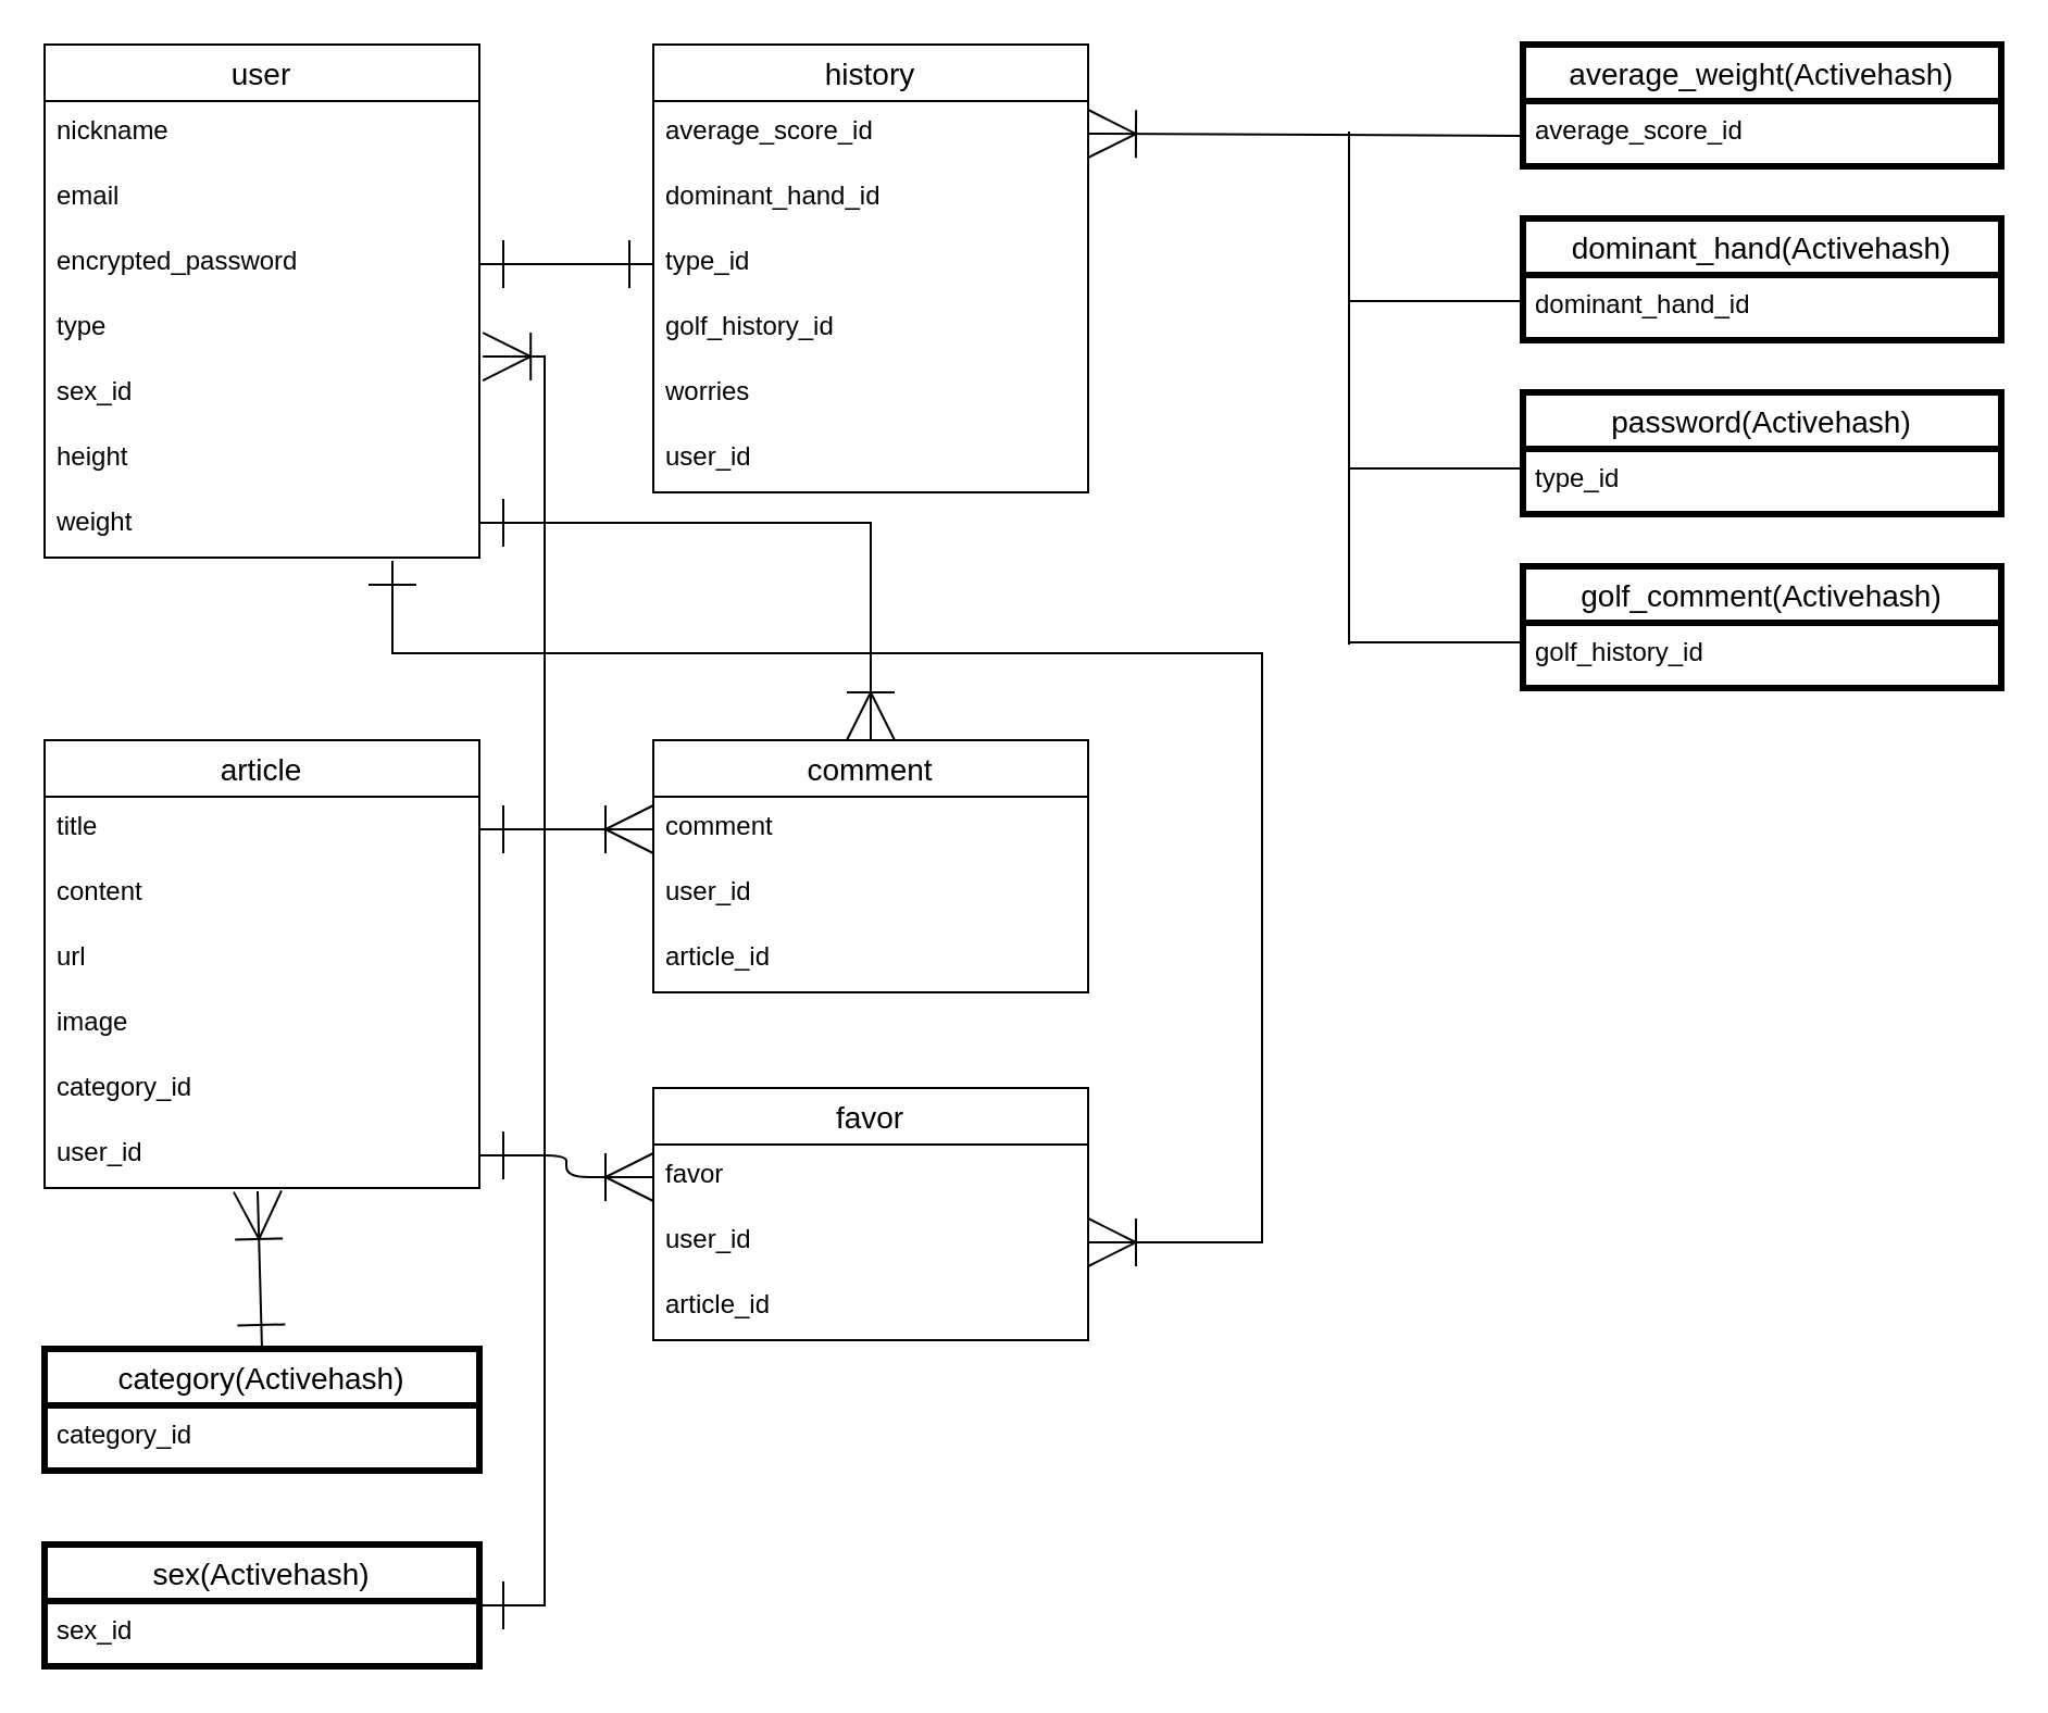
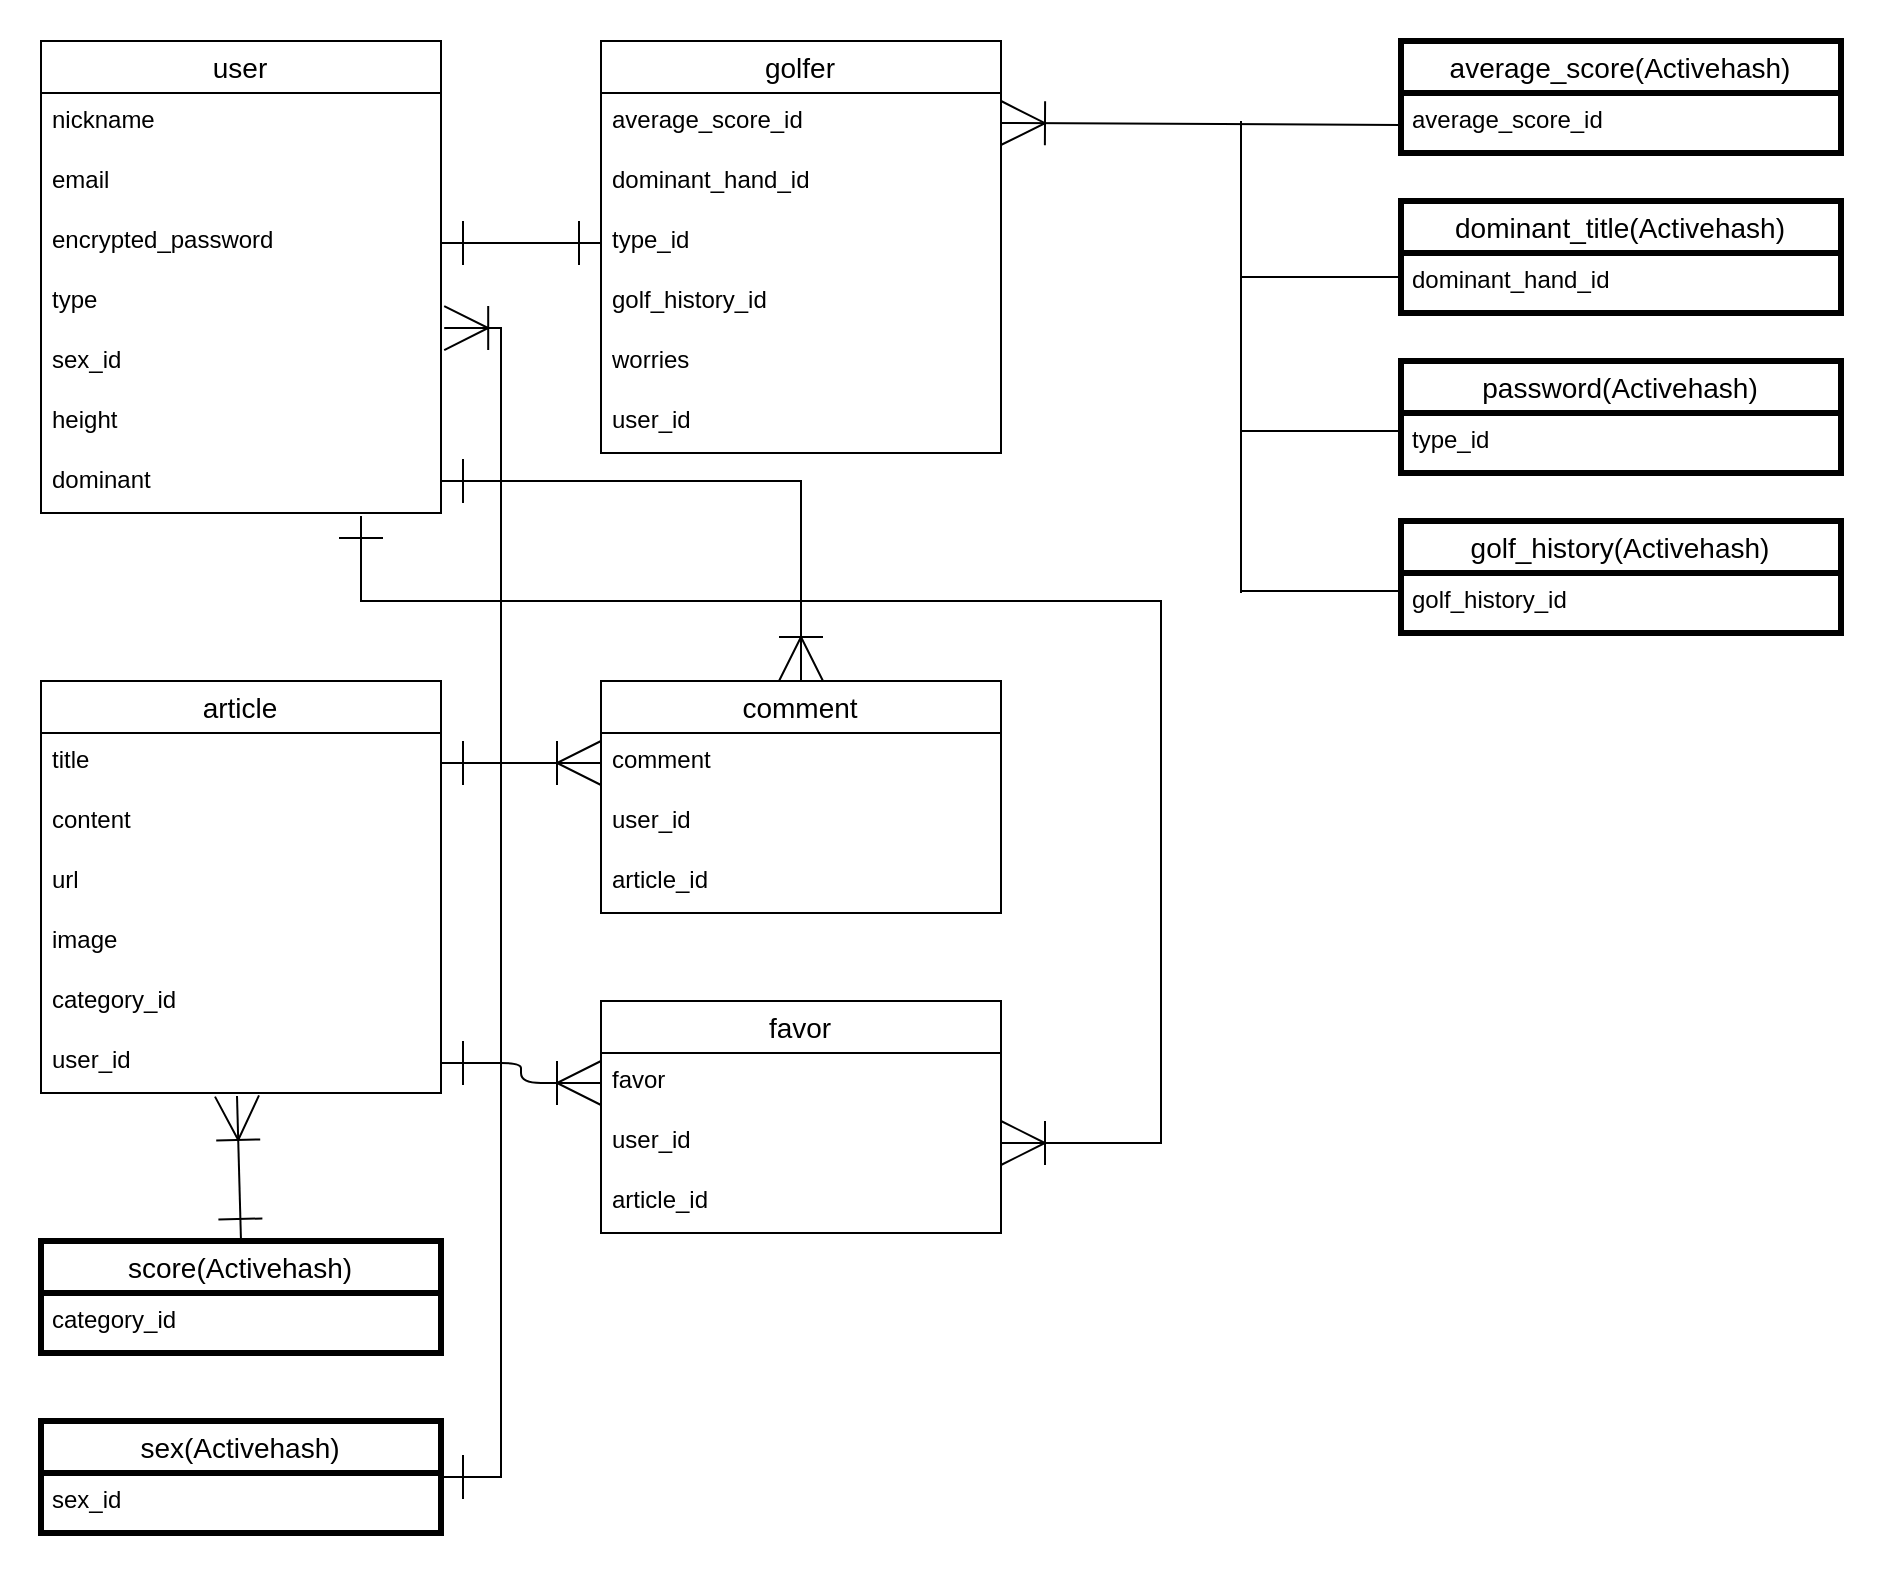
- <mxCell id="10" value="history" style="swimlane;fontStyle=0;childLayout=stackLayout;horizontal=1;startSize=26;horizontalStack=0;resizeParent=1;resizeParentMax=0;resizeLast=0;collapsible=1;marginBottom=0;align=center;fontSize=14;" vertex="1" parent="1"><mxGeometry x="300" y="20" width="200" height="206" as="geometry" /></mxCell>
+ <mxCell id="10" value="golfer" style="swimlane;fontStyle=0;childLayout=stackLayout;horizontal=1;startSize=26;horizontalStack=0;resizeParent=1;resizeParentMax=0;resizeLast=0;collapsible=1;marginBottom=0;align=center;fontSize=14;" vertex="1" parent="1"><mxGeometry x="300" y="20" width="200" height="206" as="geometry" /></mxCell>
- <mxCell id="36" value="average_weight(Activehash)" style="swimlane;fontStyle=0;childLayout=stackLayout;horizontal=1;startSize=26;horizontalStack=0;resizeParent=1;resizeParentMax=0;resizeLast=0;collapsible=1;marginBottom=0;align=center;fontSize=14;fontFamily=Helvetica;fontColor=default;strokeWidth=3;" vertex="1" parent="1"><mxGeometry x="700" y="20" width="220" height="56" as="geometry" /></mxCell>
+ <mxCell id="36" value="average_score(Activehash)" style="swimlane;fontStyle=0;childLayout=stackLayout;horizontal=1;startSize=26;horizontalStack=0;resizeParent=1;resizeParentMax=0;resizeLast=0;collapsible=1;marginBottom=0;align=center;fontSize=14;fontFamily=Helvetica;fontColor=default;strokeWidth=3;" vertex="1" parent="1"><mxGeometry x="700" y="20" width="220" height="56" as="geometry" /></mxCell>
- <mxCell id="38" value="dominant_hand(Activehash)" style="swimlane;fontStyle=0;childLayout=stackLayout;horizontal=1;startSize=26;horizontalStack=0;resizeParent=1;resizeParentMax=0;resizeLast=0;collapsible=1;marginBottom=0;align=center;fontSize=14;fontFamily=Helvetica;fontColor=default;strokeWidth=3;" vertex="1" parent="1"><mxGeometry x="700" y="100" width="220" height="56" as="geometry" /></mxCell>
+ <mxCell id="38" value="dominant_title(Activehash)" style="swimlane;fontStyle=0;childLayout=stackLayout;horizontal=1;startSize=26;horizontalStack=0;resizeParent=1;resizeParentMax=0;resizeLast=0;collapsible=1;marginBottom=0;align=center;fontSize=14;fontFamily=Helvetica;fontColor=default;strokeWidth=3;" vertex="1" parent="1"><mxGeometry x="700" y="100" width="220" height="56" as="geometry" /></mxCell>
- <mxCell id="9" value="weight" style="text;strokeColor=none;fillColor=none;spacingLeft=4;spacingRight=4;overflow=hidden;rotatable=0;points=[[0,0.5],[1,0.5]];portConstraint=eastwest;fontSize=12;" vertex="1" parent="2"><mxGeometry y="206" width="200" height="30" as="geometry" /></mxCell>
+ <mxCell id="9" value="dominant" style="text;strokeColor=none;fillColor=none;spacingLeft=4;spacingRight=4;overflow=hidden;rotatable=0;points=[[0,0.5],[1,0.5]];portConstraint=eastwest;fontSize=12;" vertex="1" parent="2"><mxGeometry y="206" width="200" height="30" as="geometry" /></mxCell>
- <mxCell id="42" value="golf_comment(Activehash)" style="swimlane;fontStyle=0;childLayout=stackLayout;horizontal=1;startSize=26;horizontalStack=0;resizeParent=1;resizeParentMax=0;resizeLast=0;collapsible=1;marginBottom=0;align=center;fontSize=14;fontFamily=Helvetica;fontColor=default;strokeWidth=3;" vertex="1" parent="1"><mxGeometry x="700" y="260" width="220" height="56" as="geometry" /></mxCell>
+ <mxCell id="42" value="golf_history(Activehash)" style="swimlane;fontStyle=0;childLayout=stackLayout;horizontal=1;startSize=26;horizontalStack=0;resizeParent=1;resizeParentMax=0;resizeLast=0;collapsible=1;marginBottom=0;align=center;fontSize=14;fontFamily=Helvetica;fontColor=default;strokeWidth=3;" vertex="1" parent="1"><mxGeometry x="700" y="260" width="220" height="56" as="geometry" /></mxCell>
- <mxCell id="44" value="category(Activehash)" style="swimlane;fontStyle=0;childLayout=stackLayout;horizontal=1;startSize=26;horizontalStack=0;resizeParent=1;resizeParentMax=0;resizeLast=0;collapsible=1;marginBottom=0;align=center;fontSize=14;fontFamily=Helvetica;fontColor=default;strokeWidth=3;" vertex="1" parent="1"><mxGeometry x="20" y="620" width="200" height="56" as="geometry" /></mxCell>
+ <mxCell id="44" value="score(Activehash)" style="swimlane;fontStyle=0;childLayout=stackLayout;horizontal=1;startSize=26;horizontalStack=0;resizeParent=1;resizeParentMax=0;resizeLast=0;collapsible=1;marginBottom=0;align=center;fontSize=14;fontFamily=Helvetica;fontColor=default;strokeWidth=3;" vertex="1" parent="1"><mxGeometry x="20" y="620" width="200" height="56" as="geometry" /></mxCell>
